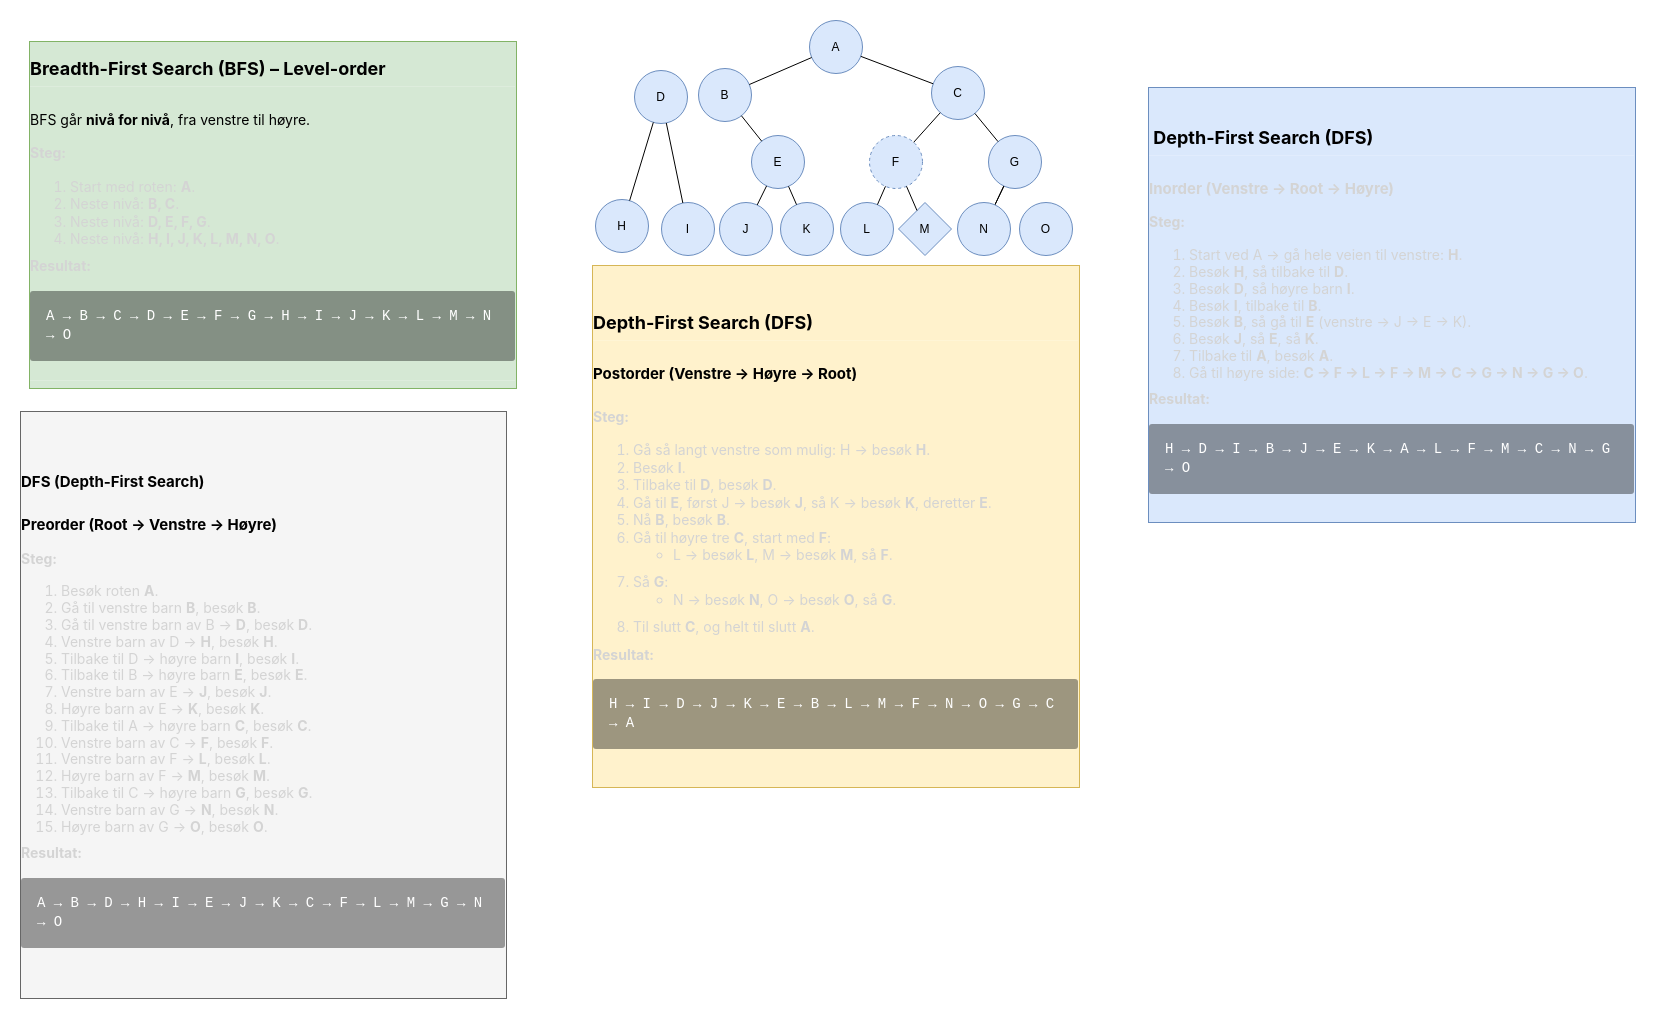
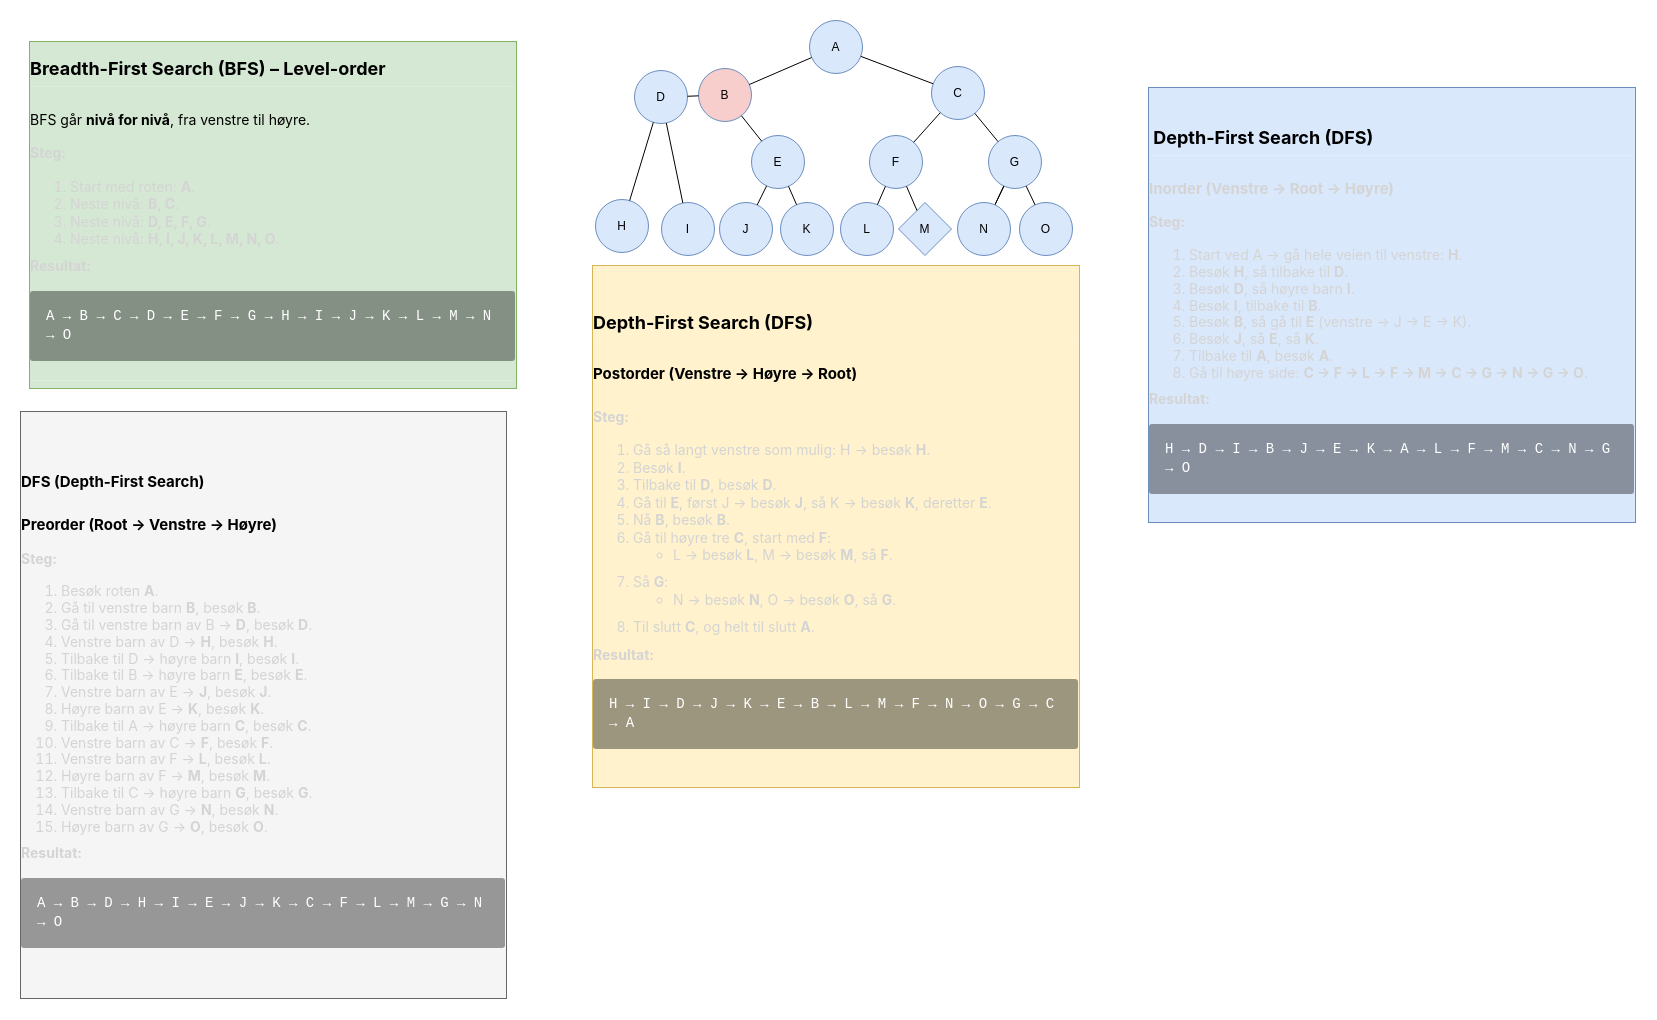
- <mxCell id="3" value="B" style="ellipse;whiteSpace=wrap;html=1;aspect=fixed;fillColor=#dae8fc;strokeColor=#6c8ebf;" parent="1" vertex="1"><mxGeometry x="698" y="68" width="53" height="53" as="geometry" /></mxCell>
+ <mxCell id="3" value="B" style="ellipse;whiteSpace=wrap;html=1;aspect=fixed;fillColor=#f8cecc;strokeColor=#6c8ebf;" parent="1" vertex="1"><mxGeometry x="698" y="68" width="53" height="53" as="geometry" /></mxCell>
+ <mxCell id="9" value="" style="endArrow=none;html=1;rounded=0;" parent="1" source="5" target="3" edge="1"><mxGeometry width="50" height="50" relative="1" as="geometry"><mxPoint x="671" y="463" as="sourcePoint" /><mxPoint x="721" y="413" as="targetPoint" /></mxGeometry></mxCell>
- <mxCell id="7" value="F" style="ellipse;whiteSpace=wrap;html=1;aspect=fixed;fillColor=#dae8fc;strokeColor=#6c8ebf;dashed=1;" parent="1" vertex="1"><mxGeometry x="869" y="135" width="53" height="53" as="geometry" /></mxCell>
+ <mxCell id="7" value="F" style="ellipse;whiteSpace=wrap;html=1;aspect=fixed;fillColor=#dae8fc;strokeColor=#6c8ebf;" parent="1" vertex="1"><mxGeometry x="869" y="135" width="53" height="53" as="geometry" /></mxCell>
+ <mxCell id="34" value="" style="endArrow=none;html=1;" parent="1" source="22" target="13" edge="1"><mxGeometry width="50" height="50" relative="1" as="geometry"><mxPoint x="1052" y="300" as="sourcePoint" /><mxPoint x="957" y="195" as="targetPoint" /></mxGeometry></mxCell>
